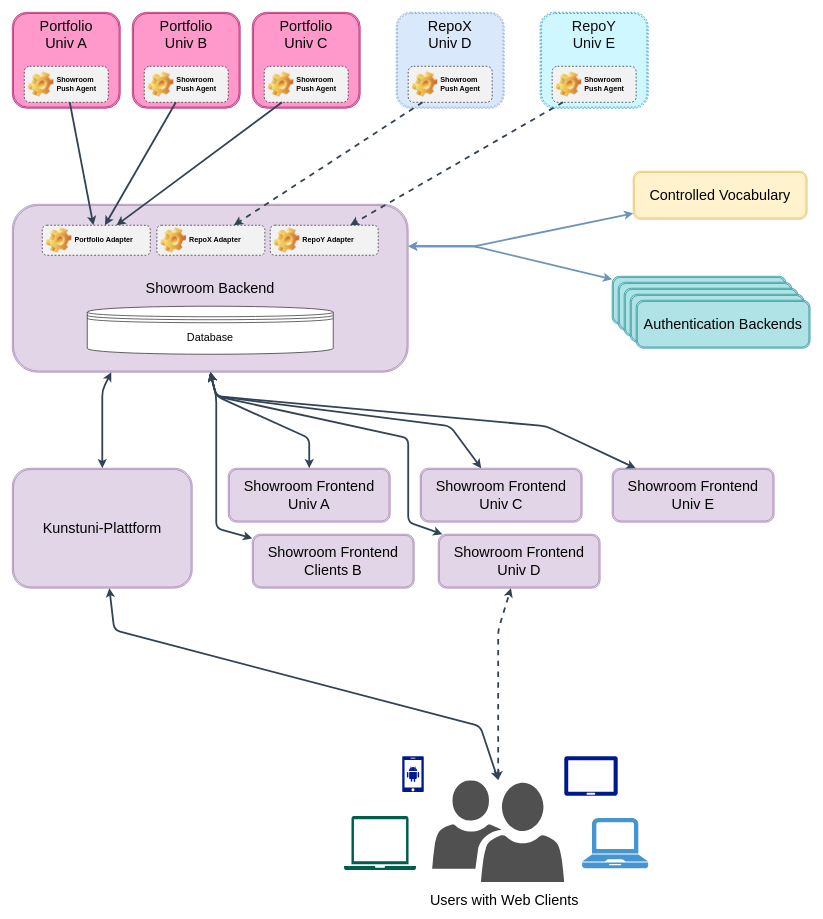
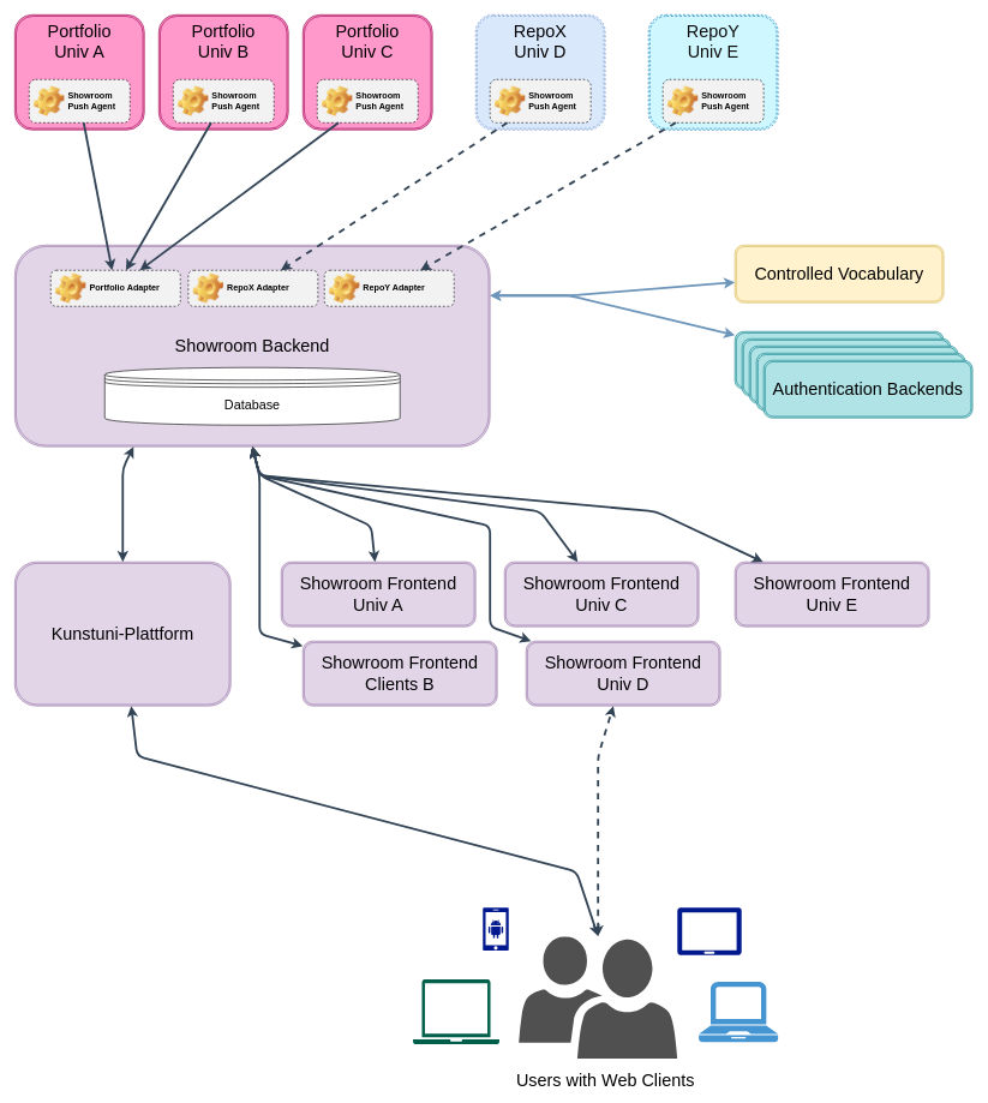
- <mxCell id="42" value="&lt;font style=&quot;font-size: 24px&quot;&gt;Controlled Vocabulary&lt;br&gt;&lt;/font&gt;" style="shape=ext;double=1;rounded=1;whiteSpace=wrap;html=1;fillColor=#fff2cc;strokeColor=#d6b656;" parent="1" vertex="1"><mxGeometry x="1055" y="285" width="290" height="80" as="geometry" /></mxCell>
+ <mxCell id="42" value="&lt;font style=&quot;font-size: 24px&quot;&gt;Controlled Vocabulary&lt;br&gt;&lt;/font&gt;" style="shape=ext;double=1;rounded=1;whiteSpace=wrap;html=1;fillColor=#fff2cc;strokeColor=#d6b656;" parent="1" vertex="1"><mxGeometry x="1020" y="340" width="290" height="80" as="geometry" /></mxCell>
- <mxCell id="17" value="&lt;font style=&quot;font-size: 24px&quot;&gt;Showroom Frontend&lt;br&gt;Univ A&lt;br&gt;&lt;/font&gt;" style="shape=ext;double=1;rounded=1;whiteSpace=wrap;html=1;fillColor=#e1d5e7;strokeColor=#9673a6;" parent="1" vertex="1"><mxGeometry x="380" y="780" width="270" height="90" as="geometry" /></mxCell>
+ <mxCell id="17" value="&lt;font style=&quot;font-size: 24px&quot;&gt;Showroom Frontend&lt;br&gt;Univ A&lt;br&gt;&lt;/font&gt;" style="shape=ext;double=1;rounded=1;whiteSpace=wrap;html=1;fillColor=#e1d5e7;strokeColor=#9673a6;" parent="1" vertex="1"><mxGeometry x="390" y="780" width="270" height="90" as="geometry" /></mxCell>
